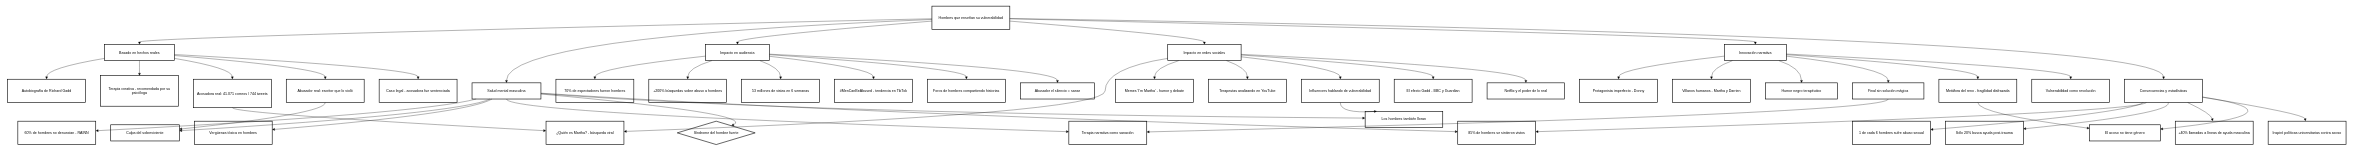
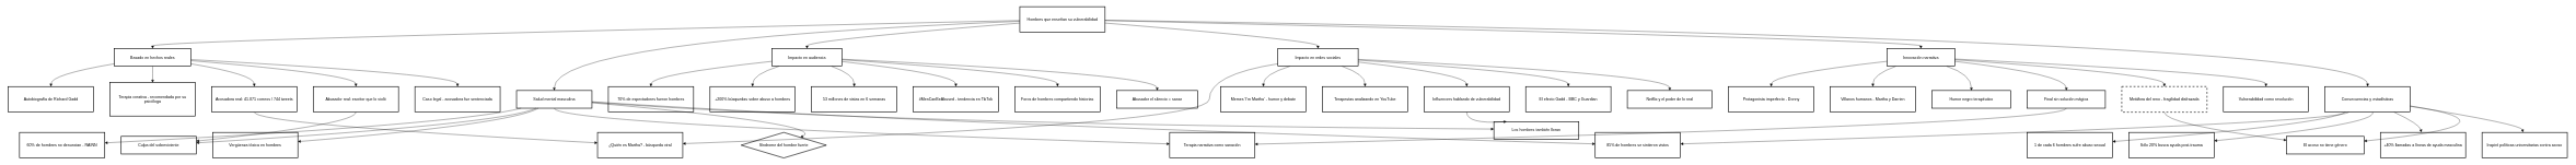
- <mxCell id="35" value="Metáfora del reno - fragilidad disfrazada" style="whiteSpace=wrap;strokeWidth=2;" vertex="1" parent="1"><mxGeometry x="6466" y="264" width="260" height="78" as="geometry" /></mxCell>
+ <mxCell id="35" value="Metáfora del reno - fragilidad disfrazada" style="whiteSpace=wrap;strokeWidth=2;dashed=1;" vertex="1" parent="1"><mxGeometry x="6466" y="264" width="260" height="78" as="geometry" /></mxCell>
- <mxCell id="6" value="Acosadora real: 41.071 correos / 744 tweets" style="whiteSpace=wrap;strokeWidth=2;" vertex="1" parent="1"><mxGeometry x="640" y="264" width="260" height="95" as="geometry" /></mxCell>
+ <mxCell id="6" value="Acosadora real: 41.071 correos / 744 tweets" style="whiteSpace=wrap;strokeWidth=2;" vertex="1" parent="1"><mxGeometry x="640" y="264" width="260" height="78" as="geometry" /></mxCell>
